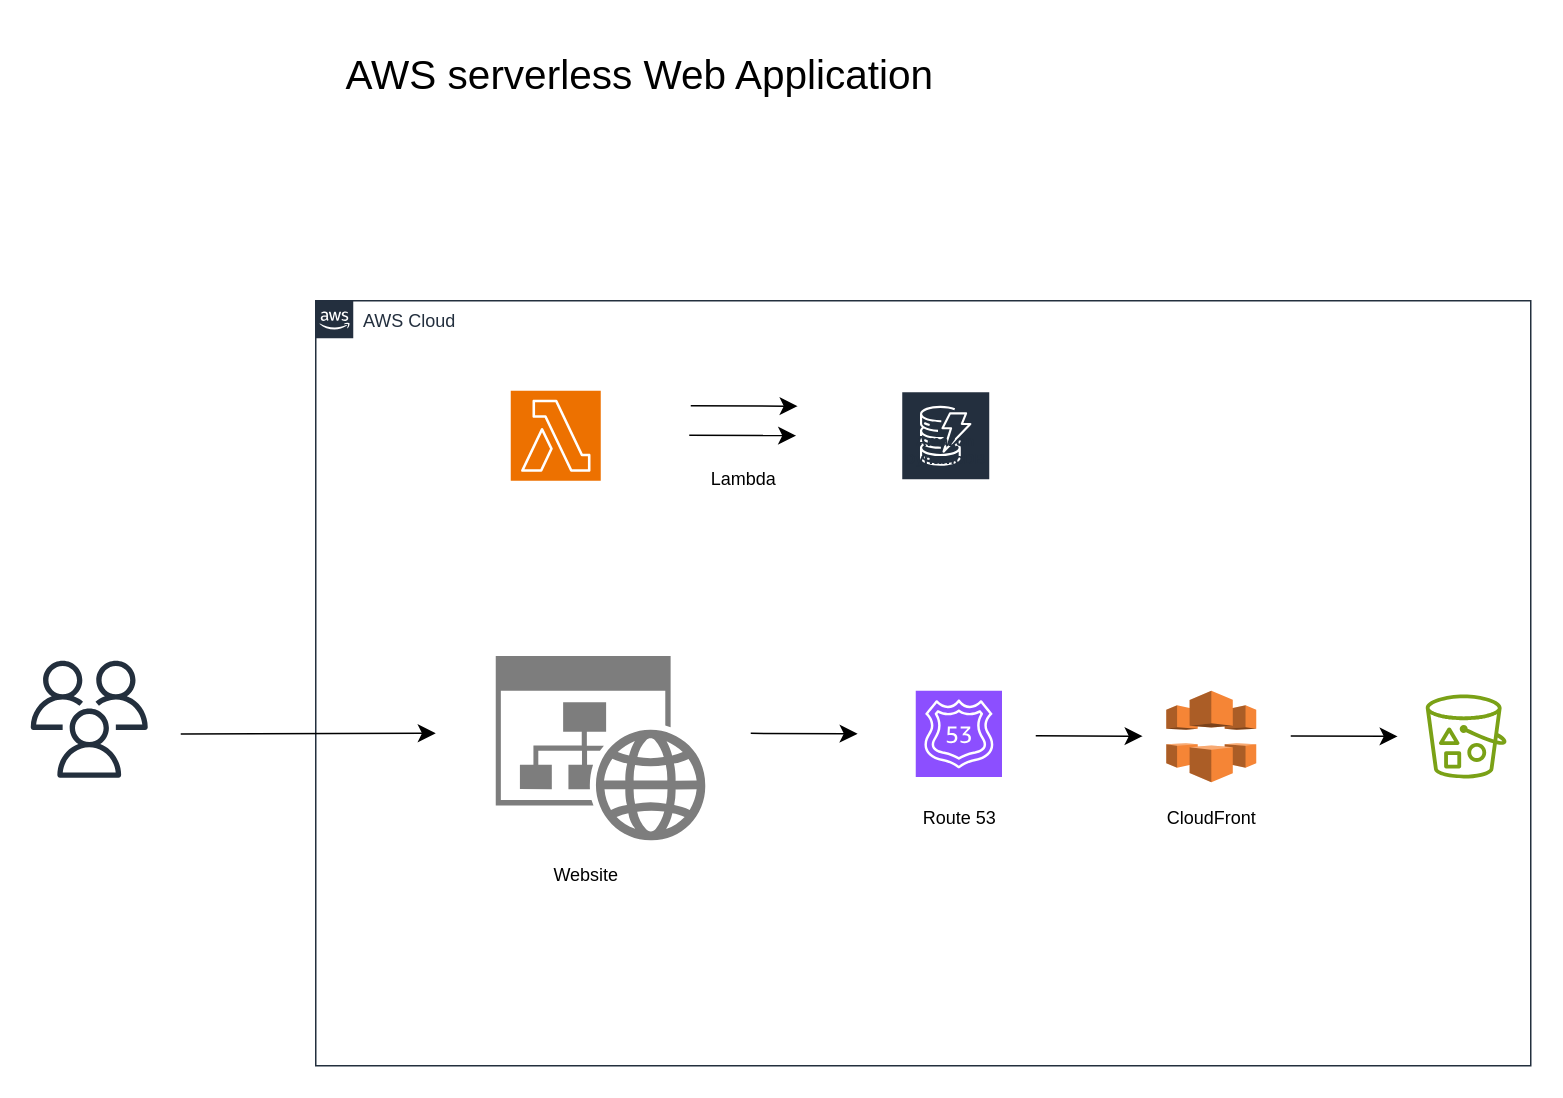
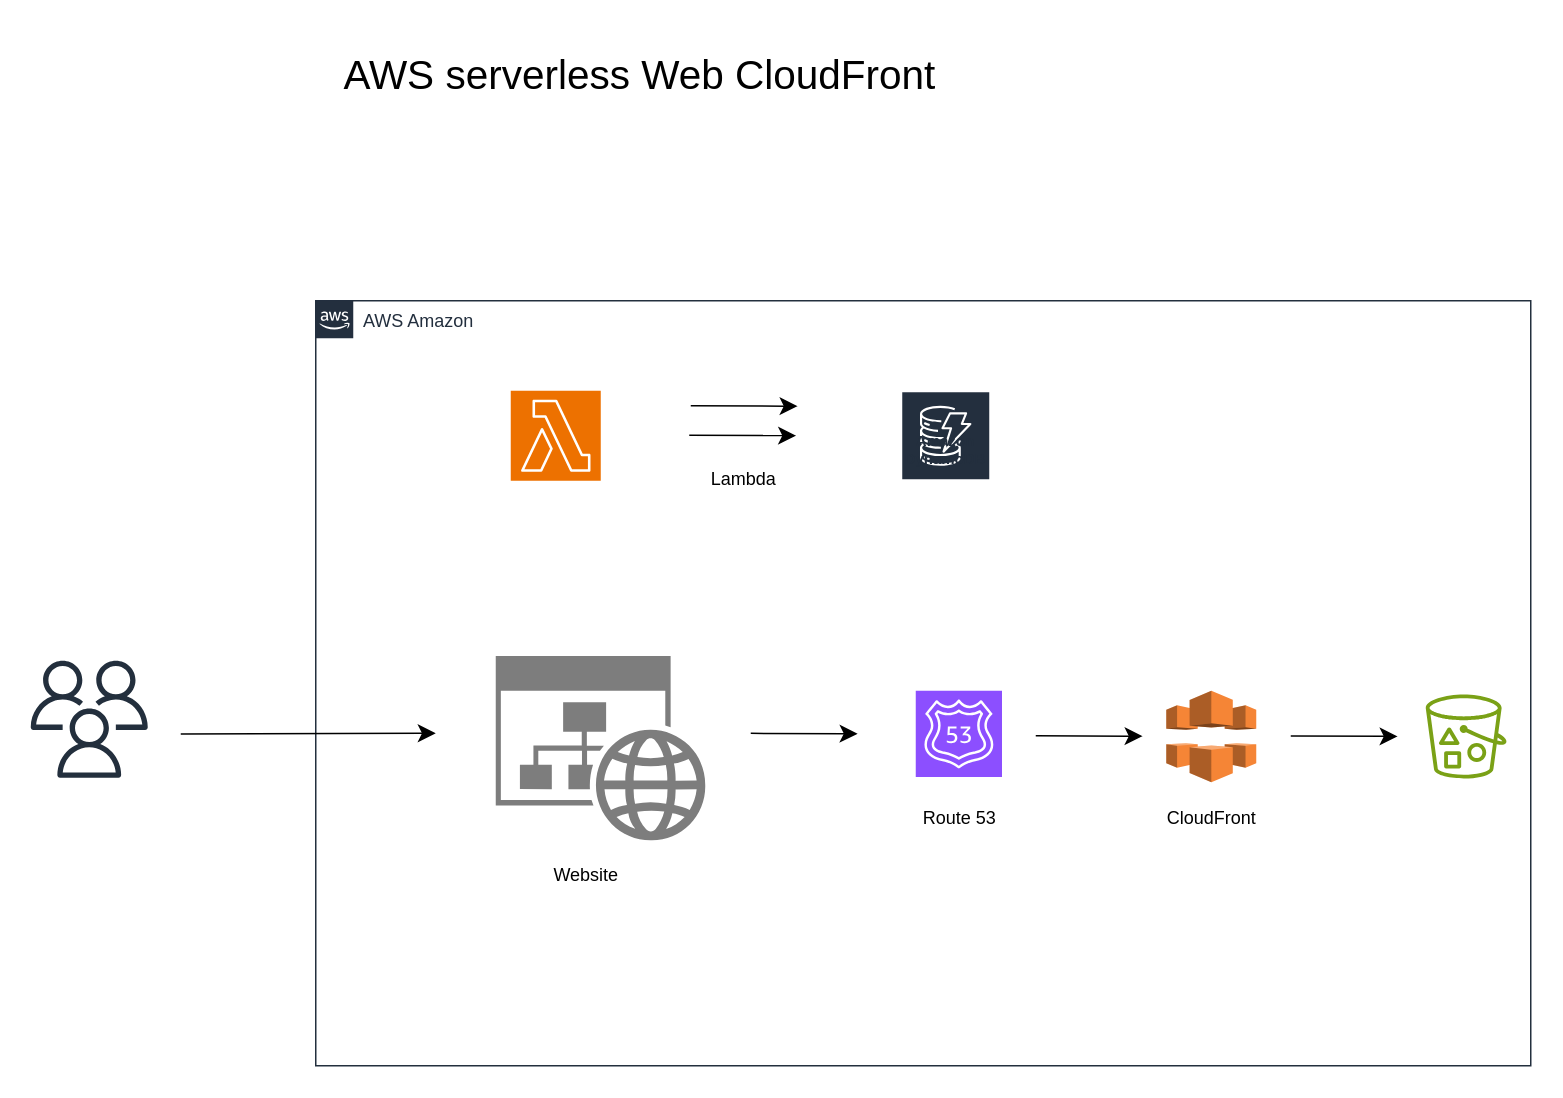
- <mxCell id="18" value="&lt;font style=&quot;font-size: 27px;&quot;&gt;AWS serverless Web Application&amp;nbsp;&lt;/font&gt;" style="text;html=1;align=center;verticalAlign=middle;whiteSpace=wrap;rounded=0;" vertex="1" parent="1"><mxGeometry x="190" y="20" width="480" height="60" as="geometry" /></mxCell>
+ <mxCell id="18" value="&lt;font style=&quot;font-size: 27px;&quot;&gt;AWS serverless Web CloudFront&amp;nbsp;&lt;/font&gt;" style="text;html=1;align=center;verticalAlign=middle;whiteSpace=wrap;rounded=0;" vertex="1" parent="1"><mxGeometry x="190" y="20" width="480" height="60" as="geometry" /></mxCell>
- <mxCell id="2" value="AWS Cloud" style="points=[[0,0],[0.25,0],[0.5,0],[0.75,0],[1,0],[1,0.25],[1,0.5],[1,0.75],[1,1],[0.75,1],[0.5,1],[0.25,1],[0,1],[0,0.75],[0,0.5],[0,0.25]];outlineConnect=0;gradientColor=none;html=1;whiteSpace=wrap;fontSize=12;fontStyle=0;shape=mxgraph.aws4.group;grIcon=mxgraph.aws4.group_aws_cloud_alt;strokeColor=#232F3E;fillColor=none;verticalAlign=top;align=left;spacingLeft=30;fontColor=#232F3E;dashed=0;labelBackgroundColor=#ffffff;container=1;pointerEvents=0;collapsible=0;recursiveResize=0;" parent="1" vertex="1"><mxGeometry x="210" y="200" width="810" height="510" as="geometry" /></mxCell>
+ <mxCell id="2" value="AWS Amazon" style="points=[[0,0],[0.25,0],[0.5,0],[0.75,0],[1,0],[1,0.25],[1,0.5],[1,0.75],[1,1],[0.75,1],[0.5,1],[0.25,1],[0,1],[0,0.75],[0,0.5],[0,0.25]];outlineConnect=0;gradientColor=none;html=1;whiteSpace=wrap;fontSize=12;fontStyle=0;shape=mxgraph.aws4.group;grIcon=mxgraph.aws4.group_aws_cloud_alt;strokeColor=#232F3E;fillColor=none;verticalAlign=top;align=left;spacingLeft=30;fontColor=#232F3E;dashed=0;labelBackgroundColor=#ffffff;container=1;pointerEvents=0;collapsible=0;recursiveResize=0;" parent="1" vertex="1"><mxGeometry x="210" y="200" width="810" height="510" as="geometry" /></mxCell>
